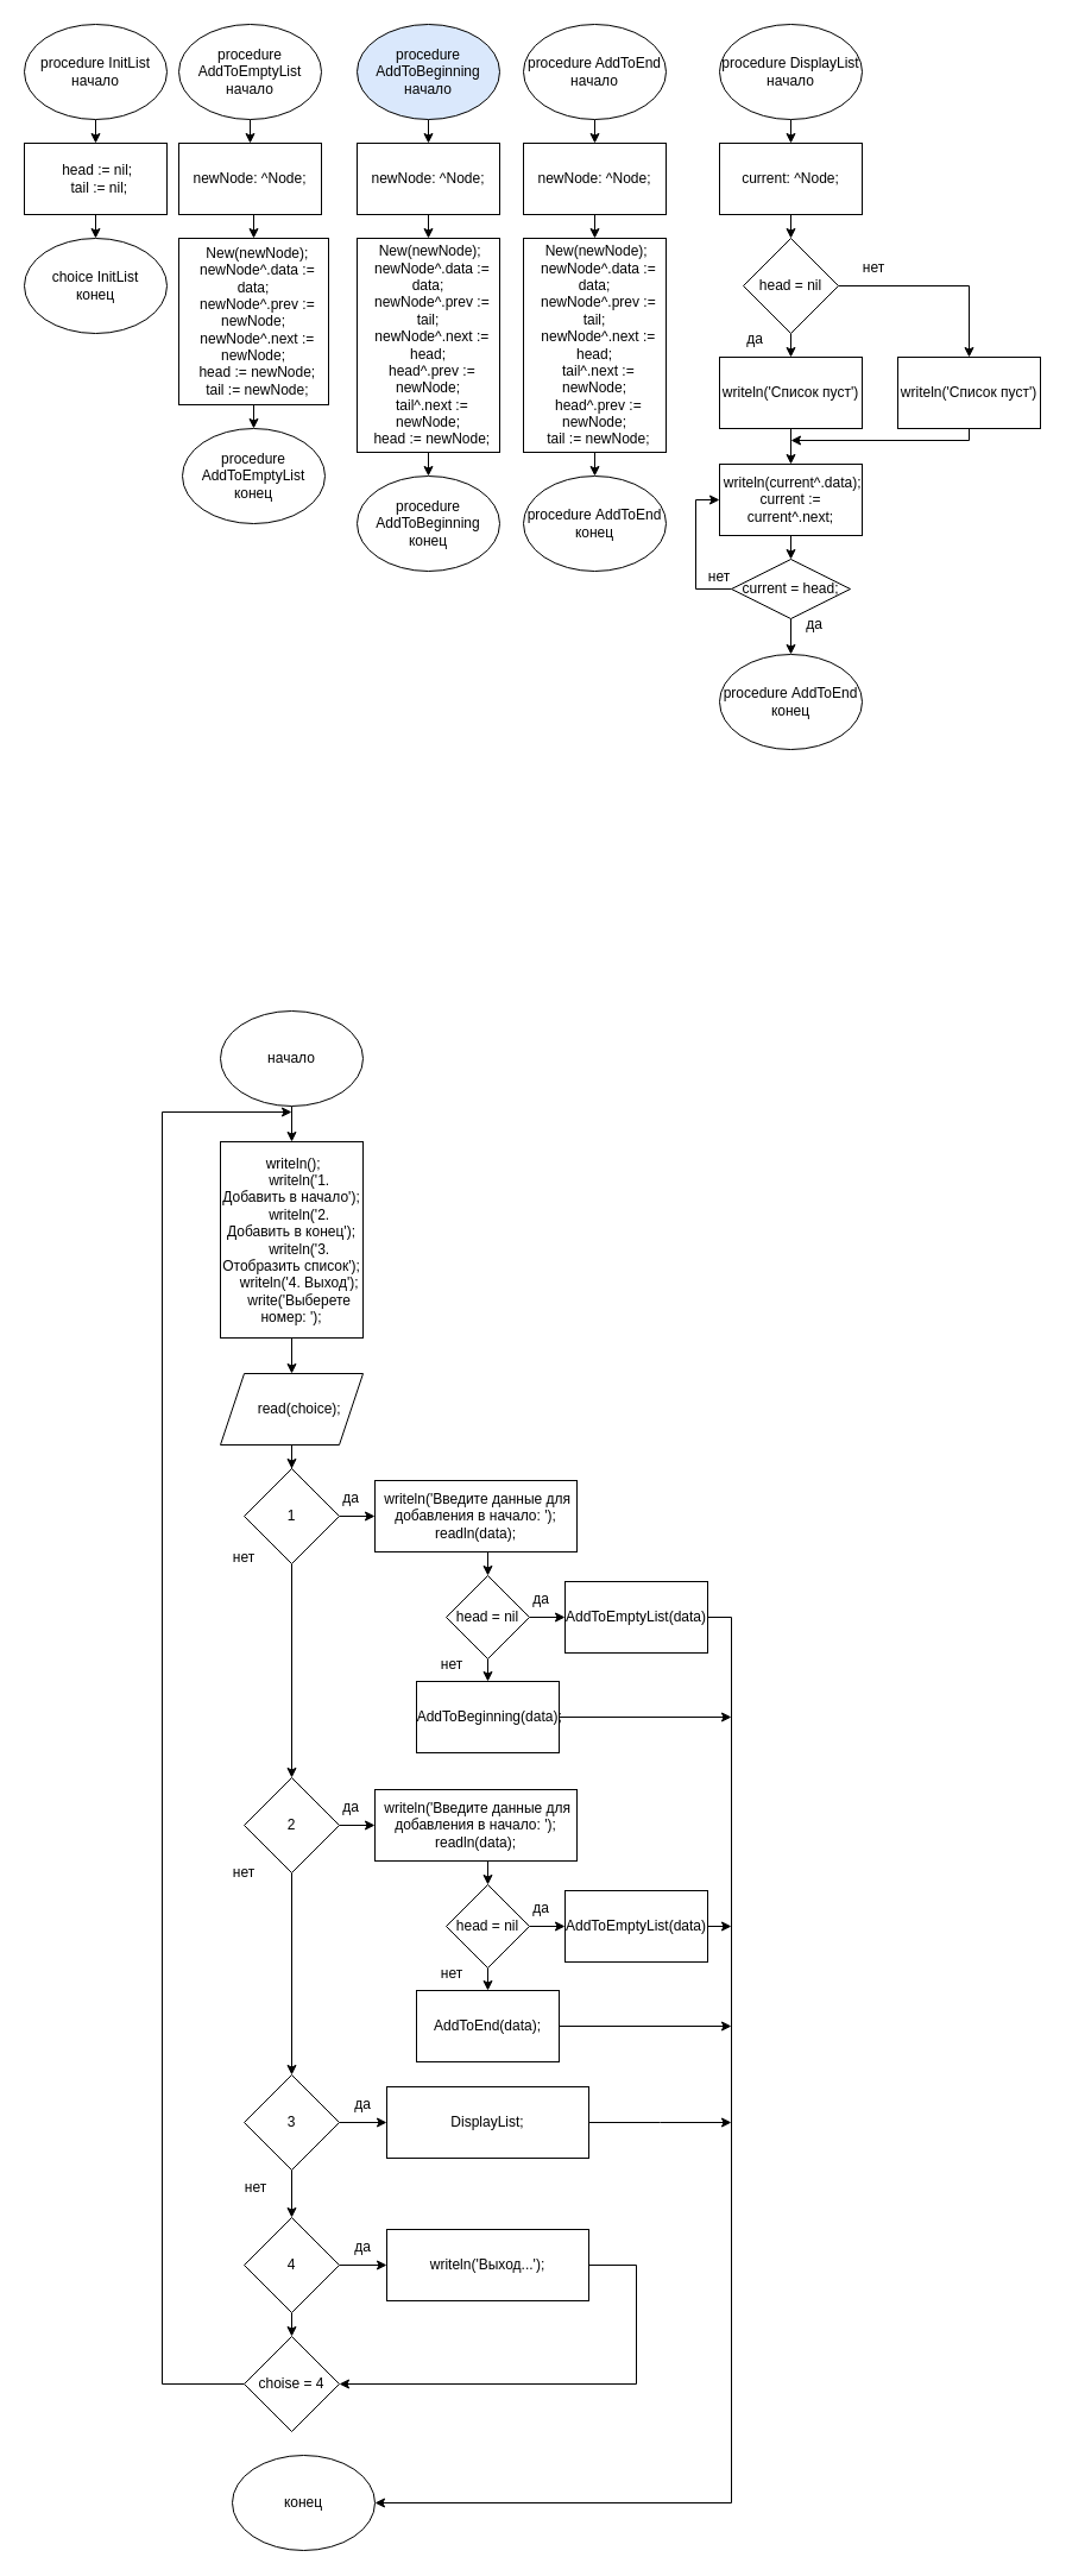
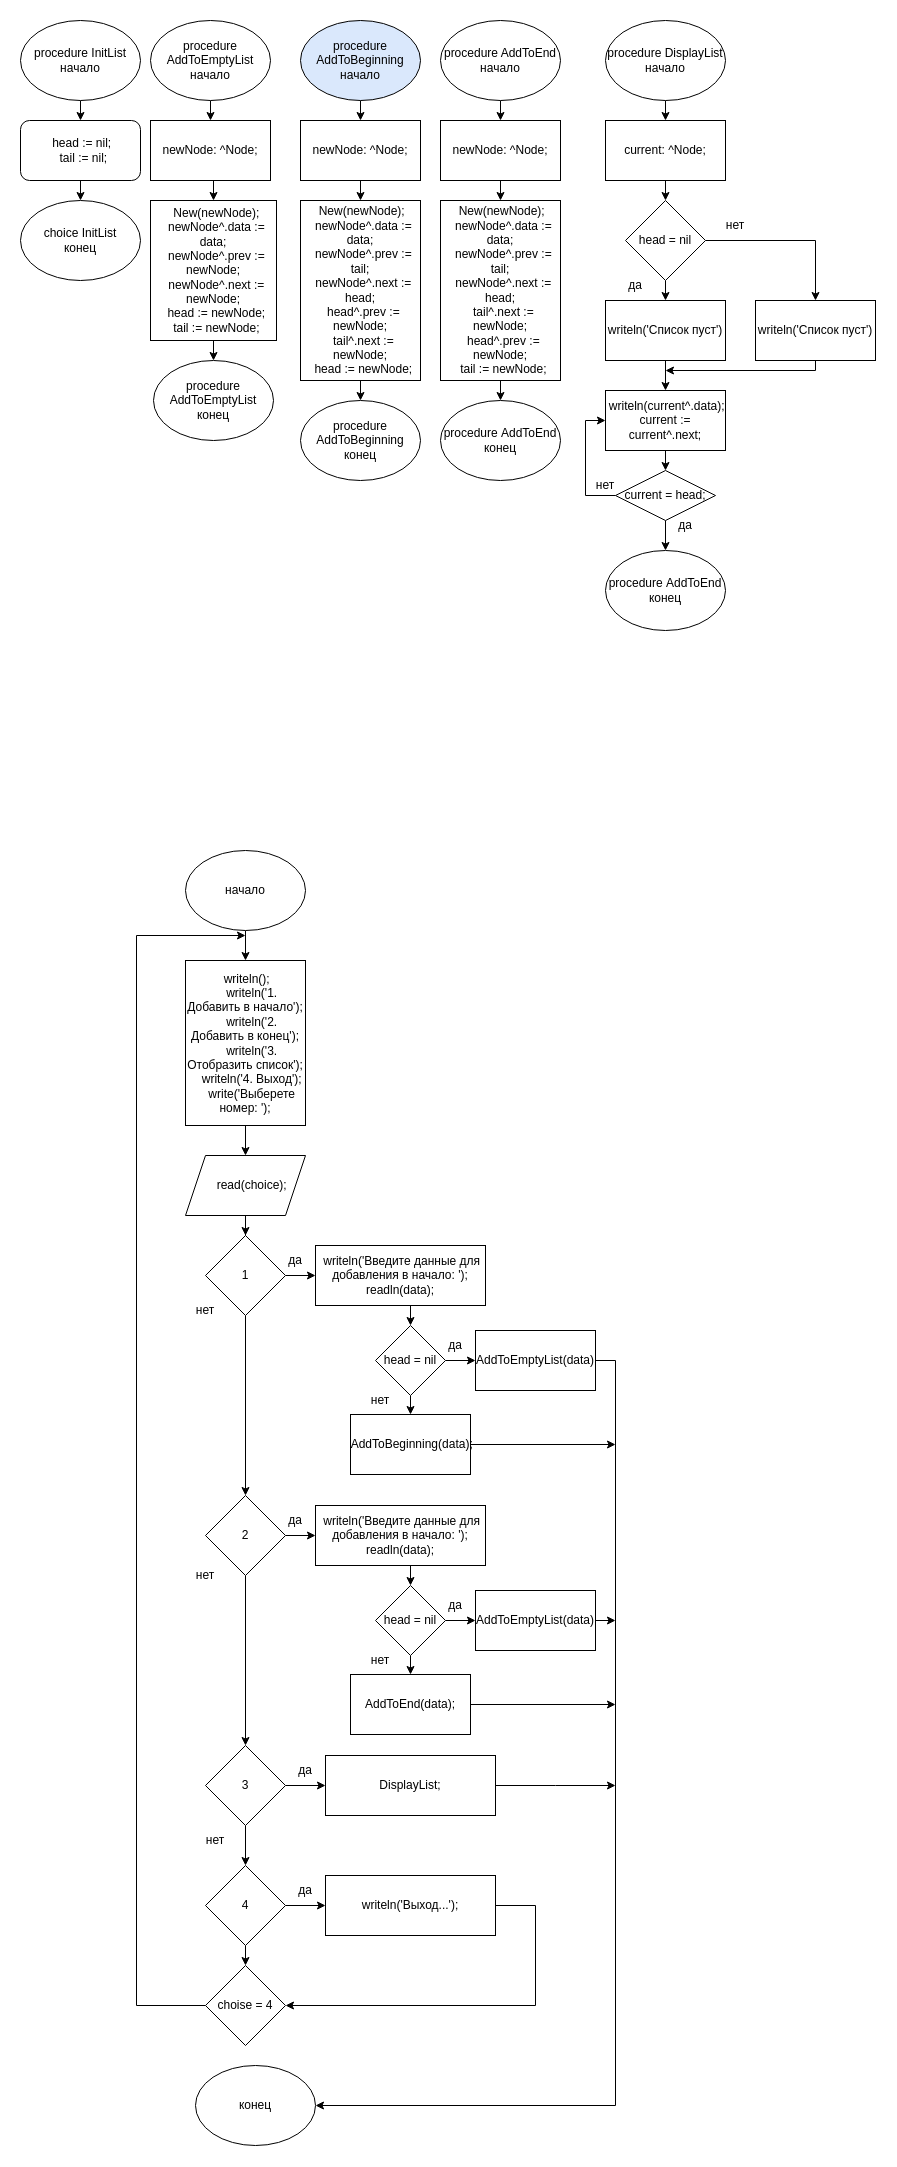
- <mxCell id="6" value="&amp;nbsp;head := nil;&lt;br&gt;&amp;nbsp; tail := nil;" style="rounded=0;whiteSpace=wrap;html=1;" vertex="1" parent="1"><mxGeometry x="20" y="120" width="120" height="60" as="geometry" /></mxCell>
+ <mxCell id="6" value="&amp;nbsp;head := nil;&lt;br&gt;&amp;nbsp; tail := nil;" style="whiteSpace=wrap;html=1;rounded=1;" vertex="1" parent="1"><mxGeometry x="20" y="120" width="120" height="60" as="geometry" /></mxCell>
